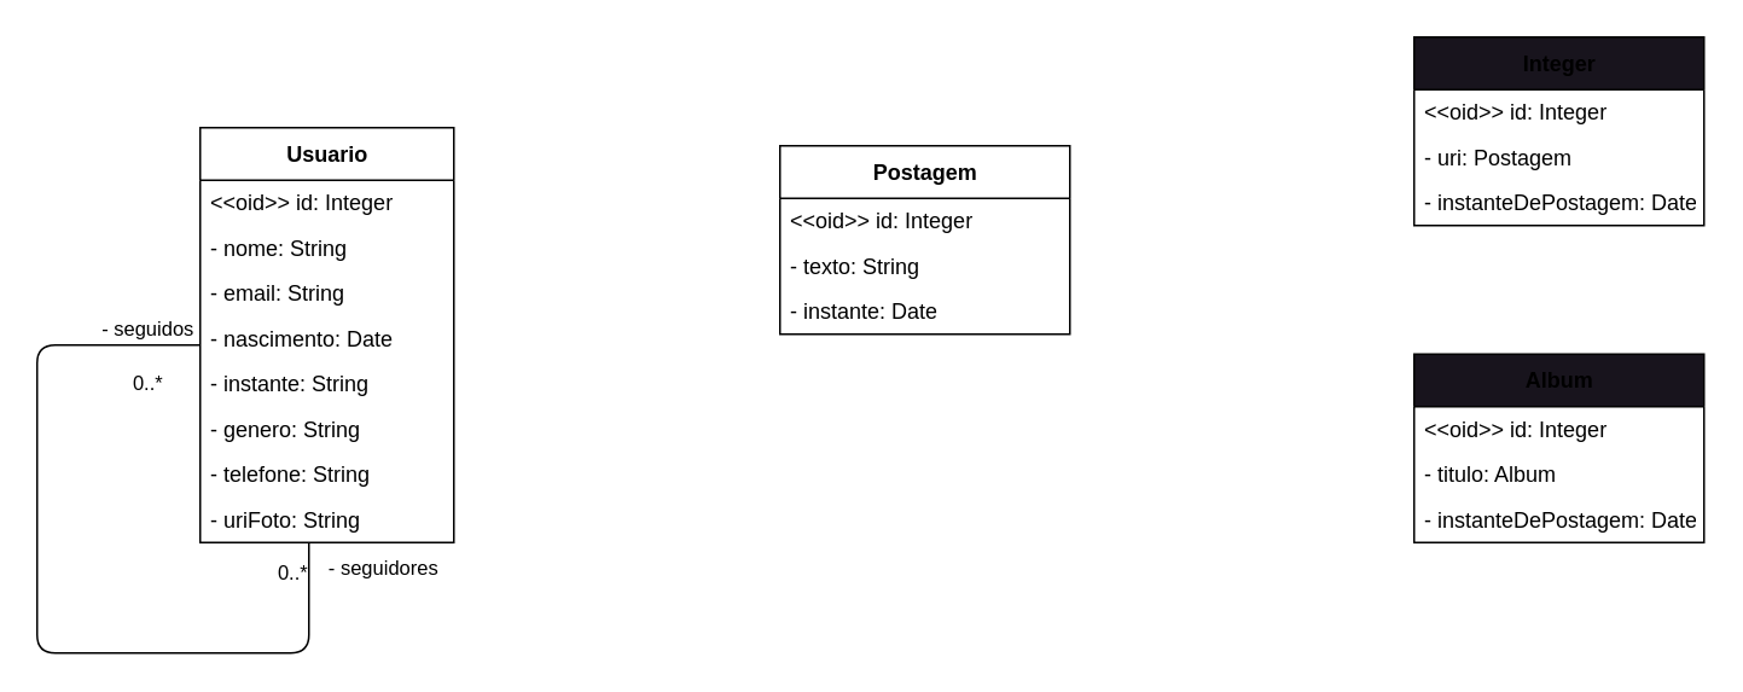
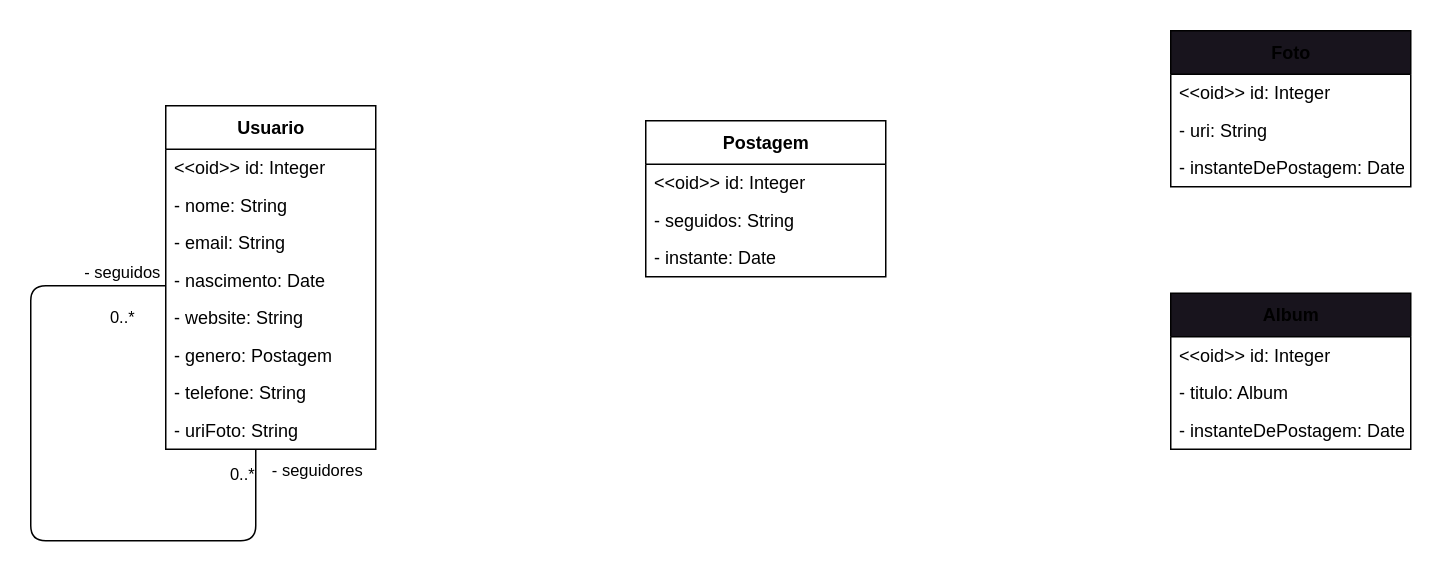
- <mxCell id="19" value="Integer" style="swimlane;fontStyle=1;align=center;verticalAlign=middle;childLayout=stackLayout;horizontal=1;startSize=29;horizontalStack=0;resizeParent=1;resizeParentMax=0;resizeLast=0;collapsible=0;marginBottom=0;html=1;fillColor=rgb(24, 20, 29);" parent="1" vertex="1"><mxGeometry x="780" y="20" width="160" height="104" as="geometry" /></mxCell>
+ <mxCell id="19" value="Foto" style="swimlane;fontStyle=1;align=center;verticalAlign=middle;childLayout=stackLayout;horizontal=1;startSize=29;horizontalStack=0;resizeParent=1;resizeParentMax=0;resizeLast=0;collapsible=0;marginBottom=0;html=1;fillColor=rgb(24, 20, 29);" parent="1" vertex="1"><mxGeometry x="780" y="20" width="160" height="104" as="geometry" /></mxCell>
- <mxCell id="21" value="- uri: Postagem" style="text;html=1;strokeColor=none;fillColor=none;align=left;verticalAlign=middle;spacingLeft=4;spacingRight=4;overflow=hidden;rotatable=0;points=[[0,0.5],[1,0.5]];portConstraint=eastwest;" parent="19" vertex="1"><mxGeometry y="54" width="160" height="25" as="geometry" /></mxCell>
+ <mxCell id="21" value="- uri: String" style="text;html=1;strokeColor=none;fillColor=none;align=left;verticalAlign=middle;spacingLeft=4;spacingRight=4;overflow=hidden;rotatable=0;points=[[0,0.5],[1,0.5]];portConstraint=eastwest;" parent="19" vertex="1"><mxGeometry y="54" width="160" height="25" as="geometry" /></mxCell>
- <mxCell id="13" value="- texto: String" style="text;html=1;strokeColor=none;fillColor=none;align=left;verticalAlign=middle;spacingLeft=4;spacingRight=4;overflow=hidden;rotatable=0;points=[[0,0.5],[1,0.5]];portConstraint=eastwest;" parent="11" vertex="1"><mxGeometry y="54" width="160" height="25" as="geometry" /></mxCell>
+ <mxCell id="13" value="- seguidos: String" style="text;html=1;strokeColor=none;fillColor=none;align=left;verticalAlign=middle;spacingLeft=4;spacingRight=4;overflow=hidden;rotatable=0;points=[[0,0.5],[1,0.5]];portConstraint=eastwest;" parent="11" vertex="1"><mxGeometry y="54" width="160" height="25" as="geometry" /></mxCell>
- <mxCell id="7" value="- instante: String" style="text;html=1;strokeColor=none;fillColor=none;align=left;verticalAlign=middle;spacingLeft=4;spacingRight=4;overflow=hidden;rotatable=0;points=[[0,0.5],[1,0.5]];portConstraint=eastwest;" parent="2" vertex="1"><mxGeometry y="129" width="140" height="25" as="geometry" /></mxCell>
+ <mxCell id="7" value="- website: String" style="text;html=1;strokeColor=none;fillColor=none;align=left;verticalAlign=middle;spacingLeft=4;spacingRight=4;overflow=hidden;rotatable=0;points=[[0,0.5],[1,0.5]];portConstraint=eastwest;" parent="2" vertex="1"><mxGeometry y="129" width="140" height="25" as="geometry" /></mxCell>
- <mxCell id="8" value="- genero: String" style="text;html=1;strokeColor=none;fillColor=none;align=left;verticalAlign=middle;spacingLeft=4;spacingRight=4;overflow=hidden;rotatable=0;points=[[0,0.5],[1,0.5]];portConstraint=eastwest;" parent="2" vertex="1"><mxGeometry y="154" width="140" height="25" as="geometry" /></mxCell>
+ <mxCell id="8" value="- genero: Postagem" style="text;html=1;strokeColor=none;fillColor=none;align=left;verticalAlign=middle;spacingLeft=4;spacingRight=4;overflow=hidden;rotatable=0;points=[[0,0.5],[1,0.5]];portConstraint=eastwest;" parent="2" vertex="1"><mxGeometry y="154" width="140" height="25" as="geometry" /></mxCell>
